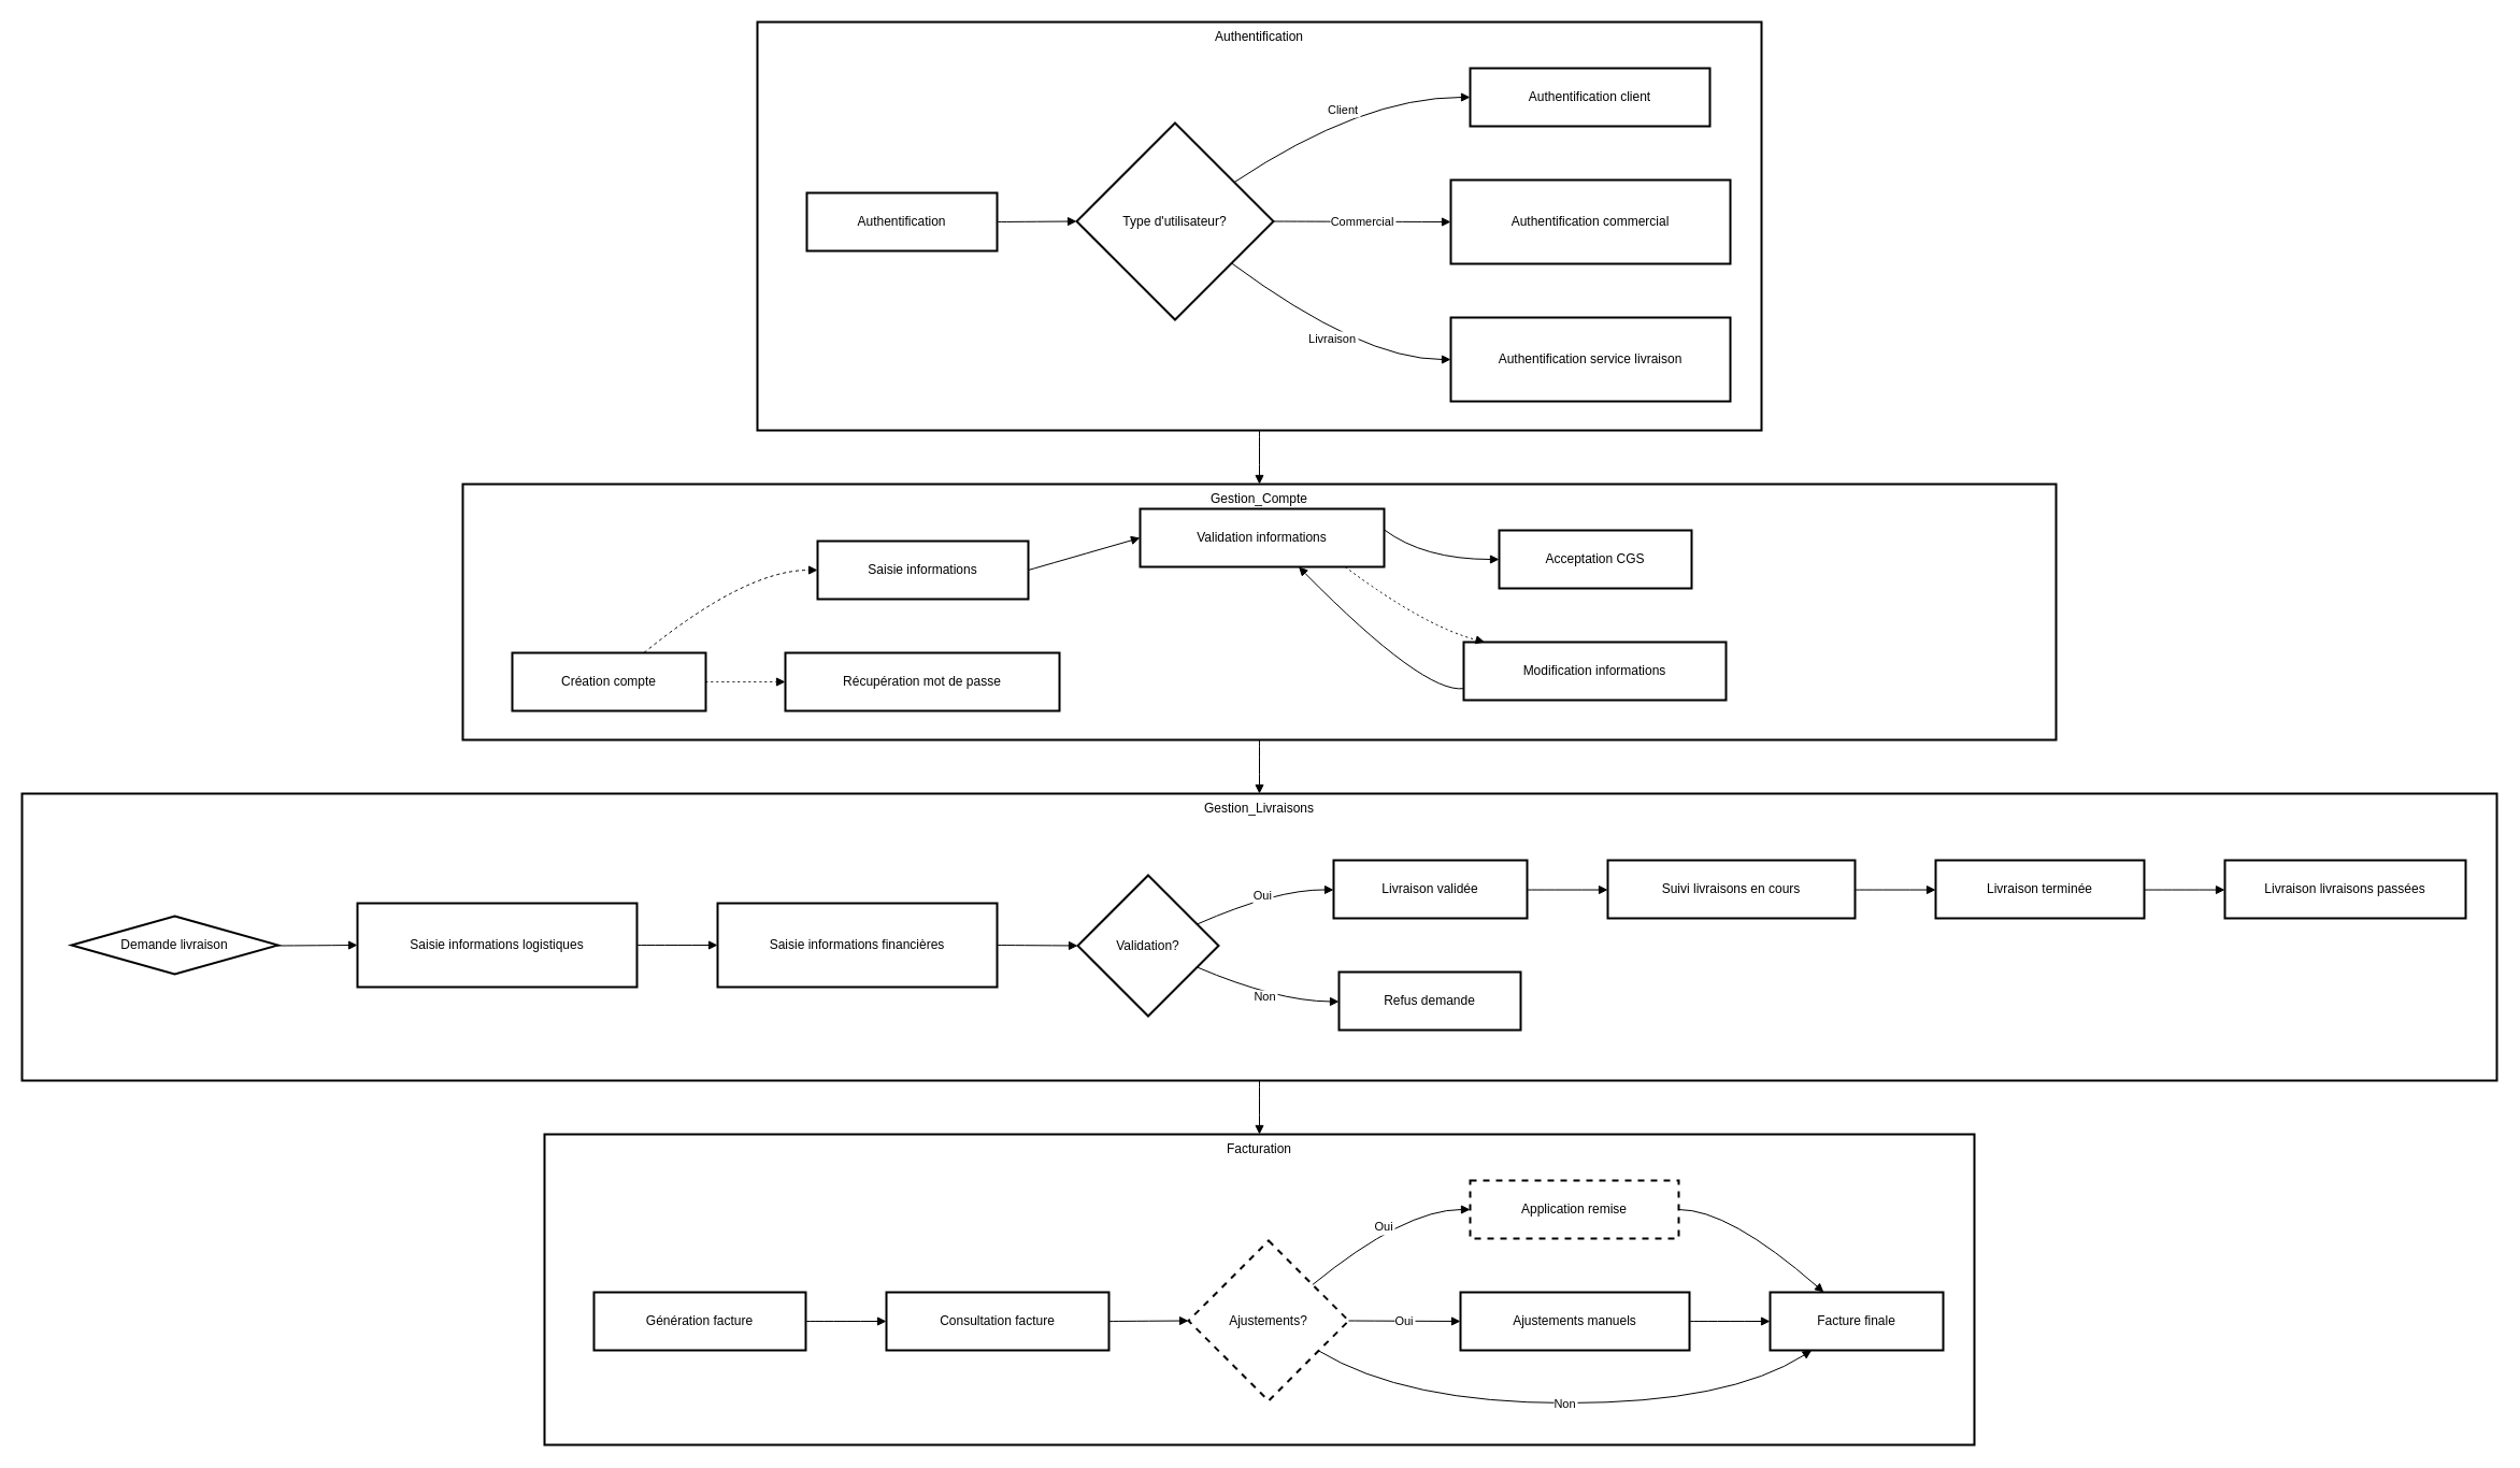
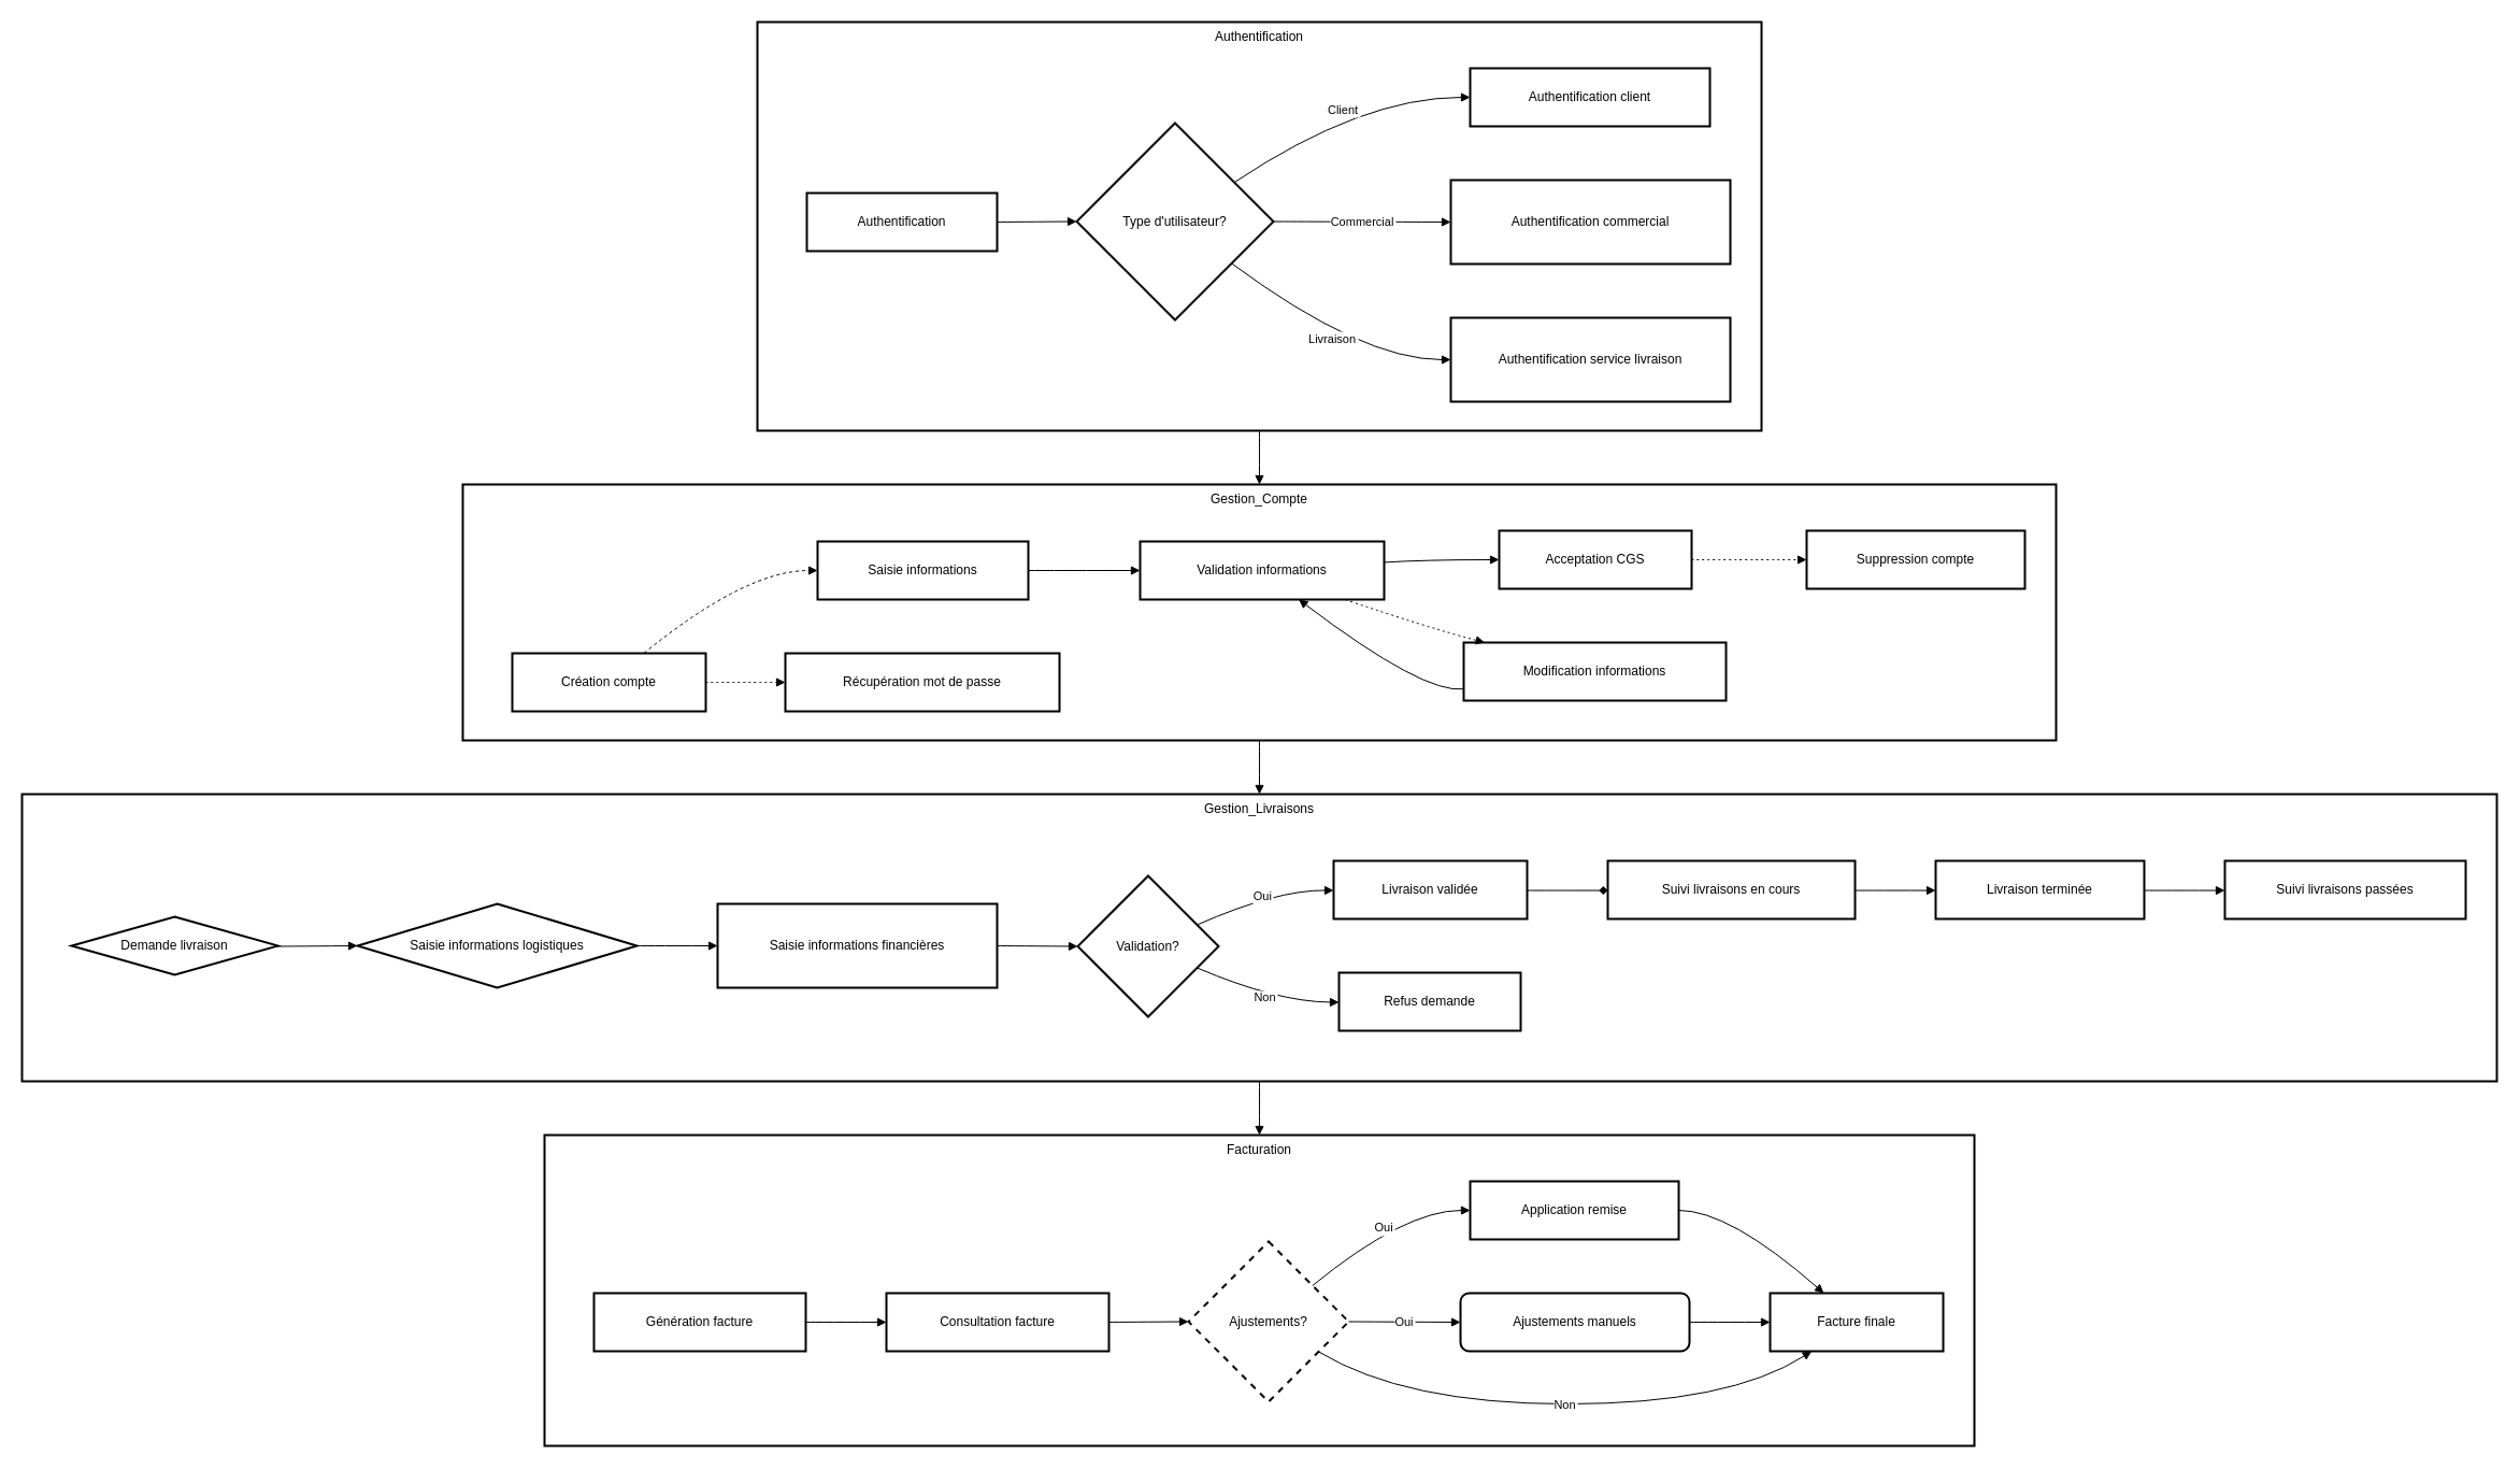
- <mxCell id="37" value="Validation informations" style="whiteSpace=wrap;strokeWidth=2;" vertex="1" parent="34"><mxGeometry x="630" y="23" width="227" height="54" as="geometry" /></mxCell>
+ <mxCell id="37" value="Validation informations" style="whiteSpace=wrap;strokeWidth=2;" vertex="1" parent="34"><mxGeometry x="630" y="53" width="227" height="54" as="geometry" /></mxCell>
+ <mxCell id="48" value="" style="curved=1;dashed=1;dashPattern=2 3;startArrow=none;endArrow=block;exitX=1;exitY=0.5;entryX=0;entryY=0.5;rounded=0;" edge="1" parent="34" source="38" target="41"><mxGeometry relative="1" as="geometry"><Array as="points" /></mxGeometry></mxCell>
+ <mxCell id="41" value="Suppression compte" style="whiteSpace=wrap;strokeWidth=2;" vertex="1" parent="34"><mxGeometry x="1250" y="43" width="203" height="54" as="geometry" /></mxCell>
- <mxCell id="31" value="" style="curved=1;startArrow=none;endArrow=block;exitX=1;exitY=0.51;entryX=0;entryY=0.51;rounded=0;" edge="1" parent="16" source="21" target="23"><mxGeometry relative="1" as="geometry"><Array as="points" /></mxGeometry></mxCell>
+ <mxCell id="31" value="" style="curved=1;startArrow=none;endArrow=diamond;exitX=1;exitY=0.51;entryX=0;entryY=0.51;rounded=0;" edge="1" parent="16" source="21" target="23"><mxGeometry relative="1" as="geometry"><Array as="points" /></mxGeometry></mxCell>
- <mxCell id="25" value="Livraison livraisons passées" style="whiteSpace=wrap;strokeWidth=2;" vertex="1" parent="16"><mxGeometry x="2049" y="62" width="224" height="54" as="geometry" /></mxCell>
+ <mxCell id="25" value="Suivi livraisons passées" style="whiteSpace=wrap;strokeWidth=2;" vertex="1" parent="16"><mxGeometry x="2049" y="62" width="224" height="54" as="geometry" /></mxCell>
- <mxCell id="18" value="Saisie informations logistiques" style="whiteSpace=wrap;strokeWidth=2;" vertex="1" parent="16"><mxGeometry x="312" y="102" width="260" height="78" as="geometry" /></mxCell>
+ <mxCell id="18" value="Saisie informations logistiques" style="rhombus;whiteSpace=wrap;strokeWidth=2;" vertex="1" parent="16"><mxGeometry x="312" y="102" width="260" height="78" as="geometry" /></mxCell>
- <mxCell id="6" value="Application remise" style="whiteSpace=wrap;strokeWidth=2;dashed=1;" vertex="1" parent="2"><mxGeometry x="861" y="43" width="194" height="54" as="geometry" /></mxCell>
+ <mxCell id="6" value="Application remise" style="whiteSpace=wrap;strokeWidth=2;" vertex="1" parent="2"><mxGeometry x="861" y="43" width="194" height="54" as="geometry" /></mxCell>
- <mxCell id="7" value="Ajustements manuels" style="whiteSpace=wrap;strokeWidth=2;" vertex="1" parent="2"><mxGeometry x="852" y="147" width="213" height="54" as="geometry" /></mxCell>
+ <mxCell id="7" value="Ajustements manuels" style="whiteSpace=wrap;strokeWidth=2;rounded=1;" vertex="1" parent="2"><mxGeometry x="852" y="147" width="213" height="54" as="geometry" /></mxCell>
